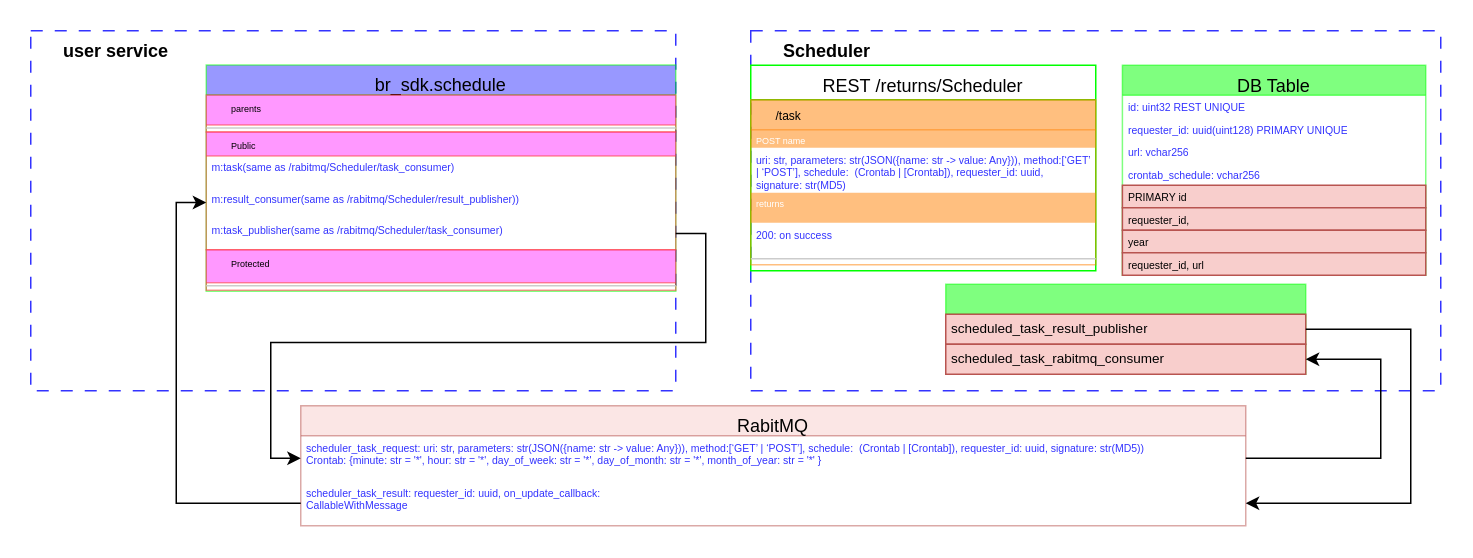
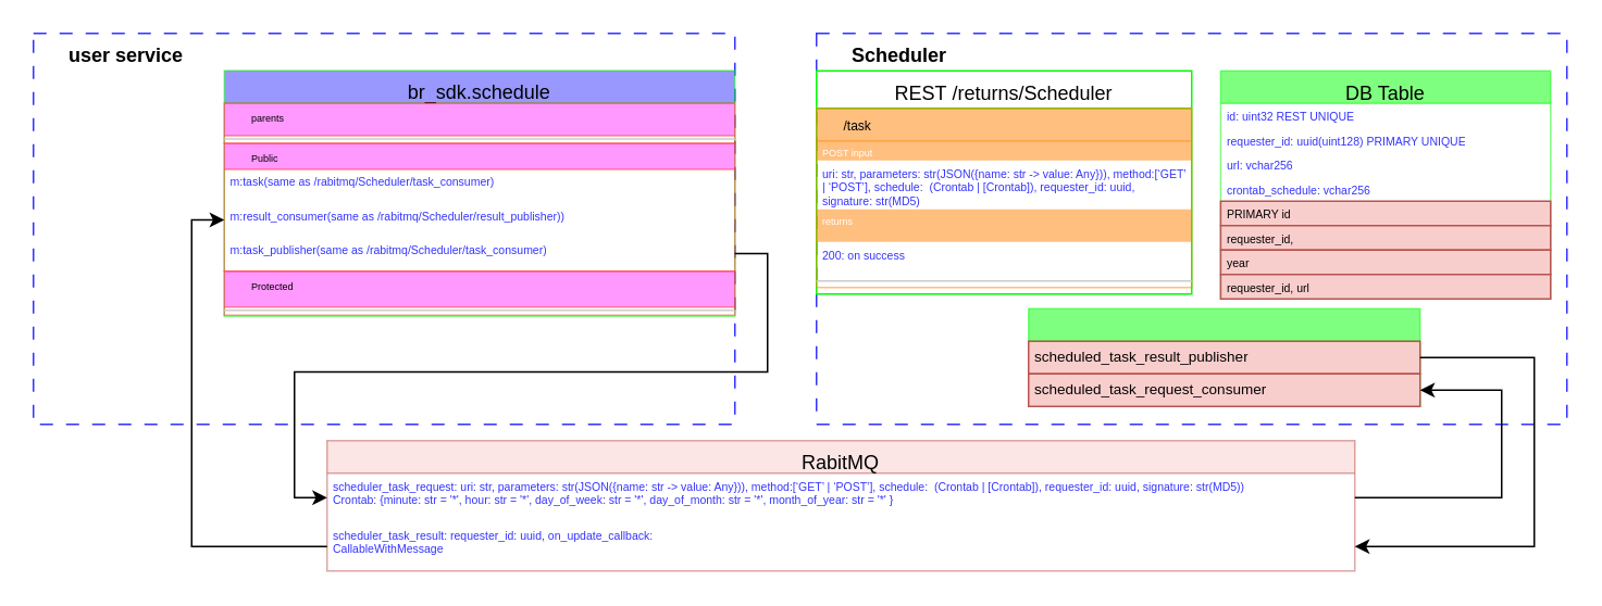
- <mxCell id="5" value="POST name" style="text;align=left;verticalAlign=top;spacingLeft=4;spacingRight=4;overflow=hidden;rotatable=0;points=[[0,0.5],[1,0.5]];portConstraint=eastwest;rounded=0;shadow=0;html=0;spacing=0;spacingBottom=2;fontColor=#FFFFFF;whiteSpace=wrap;labelBackgroundColor=none;fillColor=#FF8000;opacity=50;fontSize=6;" vertex="1" parent="4"><mxGeometry y="20" width="230" height="12" as="geometry" /></mxCell>
+ <mxCell id="5" value="POST input" style="text;align=left;verticalAlign=top;spacingLeft=4;spacingRight=4;overflow=hidden;rotatable=0;points=[[0,0.5],[1,0.5]];portConstraint=eastwest;rounded=0;shadow=0;html=0;spacing=0;spacingBottom=2;fontColor=#FFFFFF;whiteSpace=wrap;labelBackgroundColor=none;fillColor=#FF8000;opacity=50;fontSize=6;" vertex="1" parent="4"><mxGeometry y="20" width="230" height="12" as="geometry" /></mxCell>
- <mxCell id="21" value="scheduled_task_rabitmq_consumer" style="text;align=left;verticalAlign=top;spacingLeft=4;spacingRight=4;overflow=hidden;rotatable=0;points=[[0,0.5],[1,0.5]];portConstraint=eastwest;rounded=0;shadow=0;html=0;spacing=0;spacingBottom=2;fixedWidth=1;whiteSpace=wrap;fillColor=#f8cecc;strokeColor=#b85450;fontSize=9;" vertex="1" parent="19"><mxGeometry y="40" width="240" height="20" as="geometry" /></mxCell>
+ <mxCell id="21" value="scheduled_task_request_consumer" style="text;align=left;verticalAlign=top;spacingLeft=4;spacingRight=4;overflow=hidden;rotatable=0;points=[[0,0.5],[1,0.5]];portConstraint=eastwest;rounded=0;shadow=0;html=0;spacing=0;spacingBottom=2;fixedWidth=1;whiteSpace=wrap;fillColor=#f8cecc;strokeColor=#b85450;fontSize=9;" vertex="1" parent="19"><mxGeometry y="40" width="240" height="20" as="geometry" /></mxCell>
